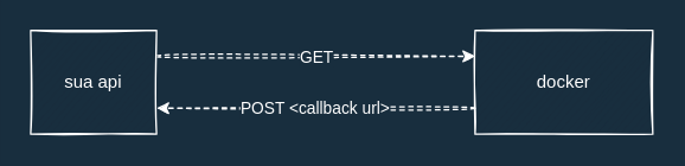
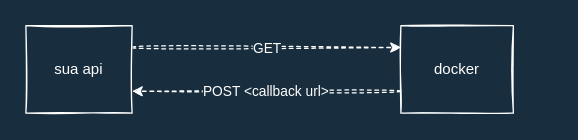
- <mxCell id="5" value="docker" style="rounded=0;whiteSpace=wrap;html=1;sketch=1;fontColor=#FFFFFF;strokeColor=#FFFFFF;fillColor=#182E3E;" vertex="1" parent="1"><mxGeometry x="320" y="20" width="120" height="70" as="geometry" /></mxCell>
+ <mxCell id="5" value="docker" style="rounded=0;whiteSpace=wrap;html=1;sketch=1;fontColor=#FFFFFF;strokeColor=#FFFFFF;fillColor=#182E3E;" vertex="1" parent="1"><mxGeometry x="320" y="20" width="90" height="70" as="geometry" /></mxCell>
